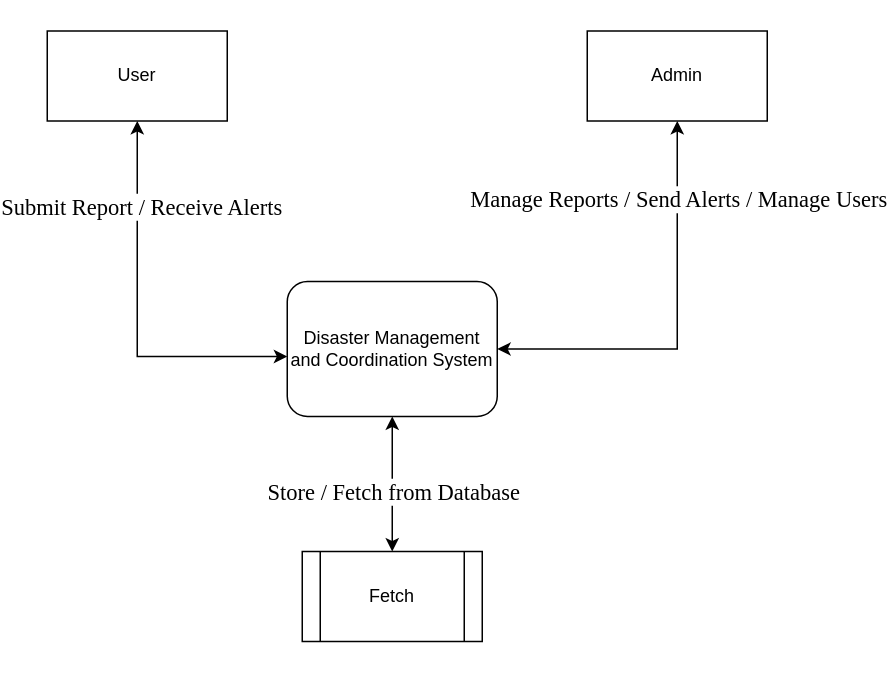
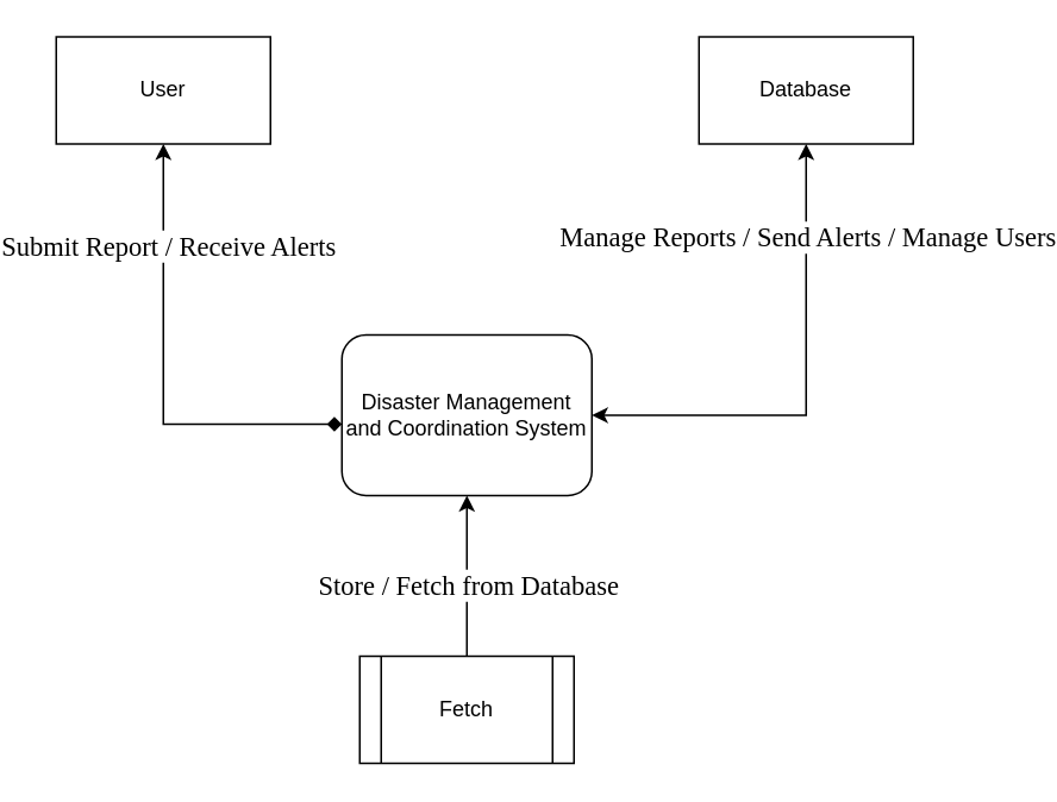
- <mxCell id="7" value="Admin" style="rounded=0;whiteSpace=wrap;html=1;fillColor=none;" vertex="1" parent="1"><mxGeometry x="380" y="20" width="120" height="60" as="geometry" /></mxCell>
+ <mxCell id="7" value="Database" style="rounded=0;whiteSpace=wrap;html=1;fillColor=none;" vertex="1" parent="1"><mxGeometry x="380" y="20" width="120" height="60" as="geometry" /></mxCell>
- <mxCell id="2" style="edgeStyle=orthogonalEdgeStyle;rounded=0;orthogonalLoop=1;jettySize=auto;html=1;endArrow=classic;endFill=1;startArrow=classic;startFill=1;" edge="1" parent="1" source="4" target="10"><mxGeometry relative="1" as="geometry"><Array as="points"><mxPoint x="80" y="237" /></Array></mxGeometry></mxCell>
+ <mxCell id="2" style="edgeStyle=orthogonalEdgeStyle;rounded=0;orthogonalLoop=1;jettySize=auto;html=1;endArrow=diamond;endFill=1;startArrow=classic;startFill=1;" edge="1" parent="1" source="4" target="10"><mxGeometry relative="1" as="geometry"><Array as="points"><mxPoint x="80" y="237" /></Array></mxGeometry></mxCell>
- <mxCell id="8" value="" style="edgeStyle=orthogonalEdgeStyle;rounded=0;orthogonalLoop=1;jettySize=auto;html=1;startArrow=classic;startFill=1;" edge="1" parent="1" source="10" target="11"><mxGeometry relative="1" as="geometry" /></mxCell>
+ <mxCell id="8" value="" style="edgeStyle=orthogonalEdgeStyle;rounded=0;orthogonalLoop=1;jettySize=auto;html=1;startArrow=classic;startFill=1;endArrow=none;" edge="1" parent="1" source="10" target="11"><mxGeometry relative="1" as="geometry" /></mxCell>
